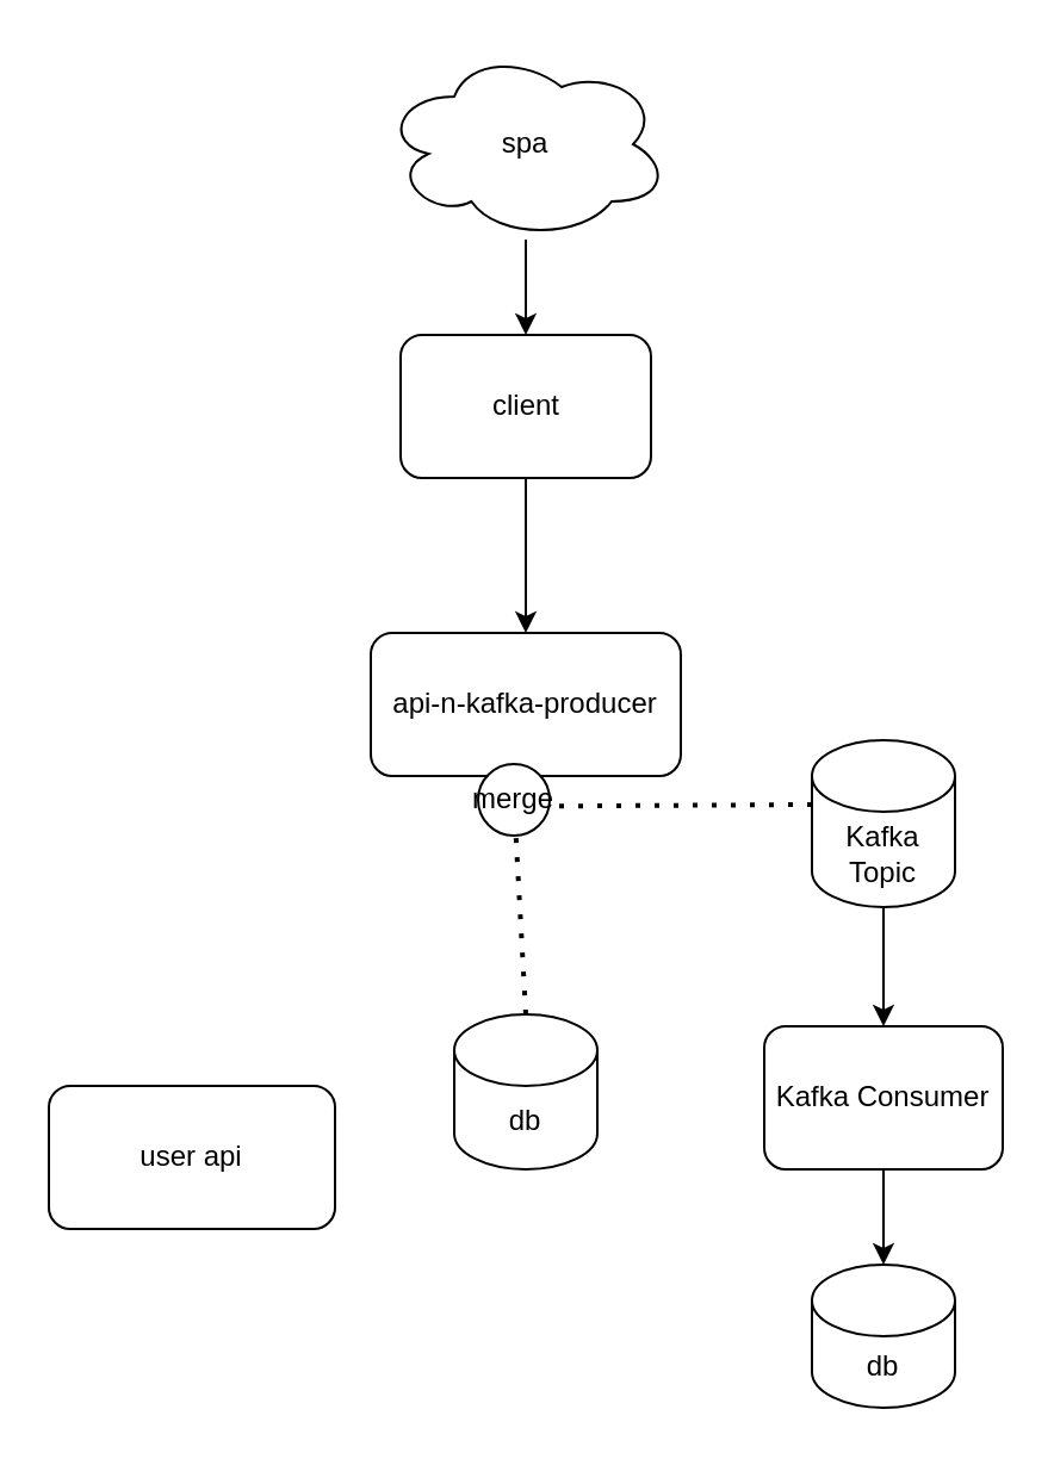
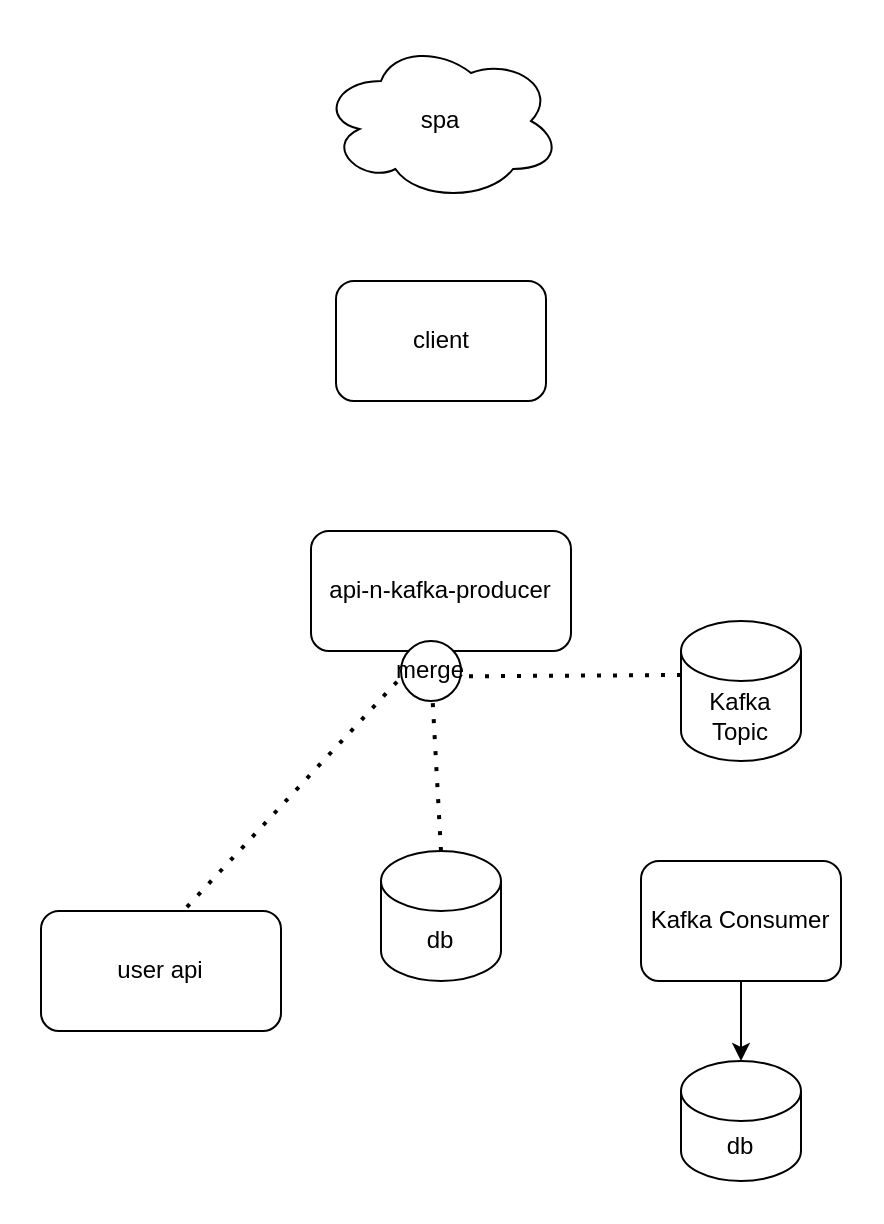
- <mxCell id="2" value="" style="edgeStyle=orthogonalEdgeStyle;rounded=0;orthogonalLoop=1;jettySize=auto;html=1;" edge="1" parent="1" source="3" target="5"><mxGeometry relative="1" as="geometry" /></mxCell>
- <mxCell id="4" value="" style="edgeStyle=orthogonalEdgeStyle;rounded=0;orthogonalLoop=1;jettySize=auto;html=1;" edge="1" parent="1" source="5" target="6"><mxGeometry relative="1" as="geometry" /></mxCell>
+ <mxCell id="11" value="" style="endArrow=none;dashed=1;html=1;dashPattern=1 3;strokeWidth=2;rounded=0;entryX=0.423;entryY=1.042;entryDx=0;entryDy=0;entryPerimeter=0;exitX=0.608;exitY=-0.033;exitDx=0;exitDy=0;exitPerimeter=0;" parent="1" target="6" edge="1" source="10"><mxGeometry width="50" height="50" relative="1" as="geometry"><mxPoint x="100" y="400" as="sourcePoint" /><mxPoint x="150" y="350" as="targetPoint" /></mxGeometry></mxCell>
- <mxCell id="7" value="" style="edgeStyle=orthogonalEdgeStyle;rounded=0;orthogonalLoop=1;jettySize=auto;html=1;" edge="1" parent="1" source="8" target="15"><mxGeometry relative="1" as="geometry" /></mxCell>
